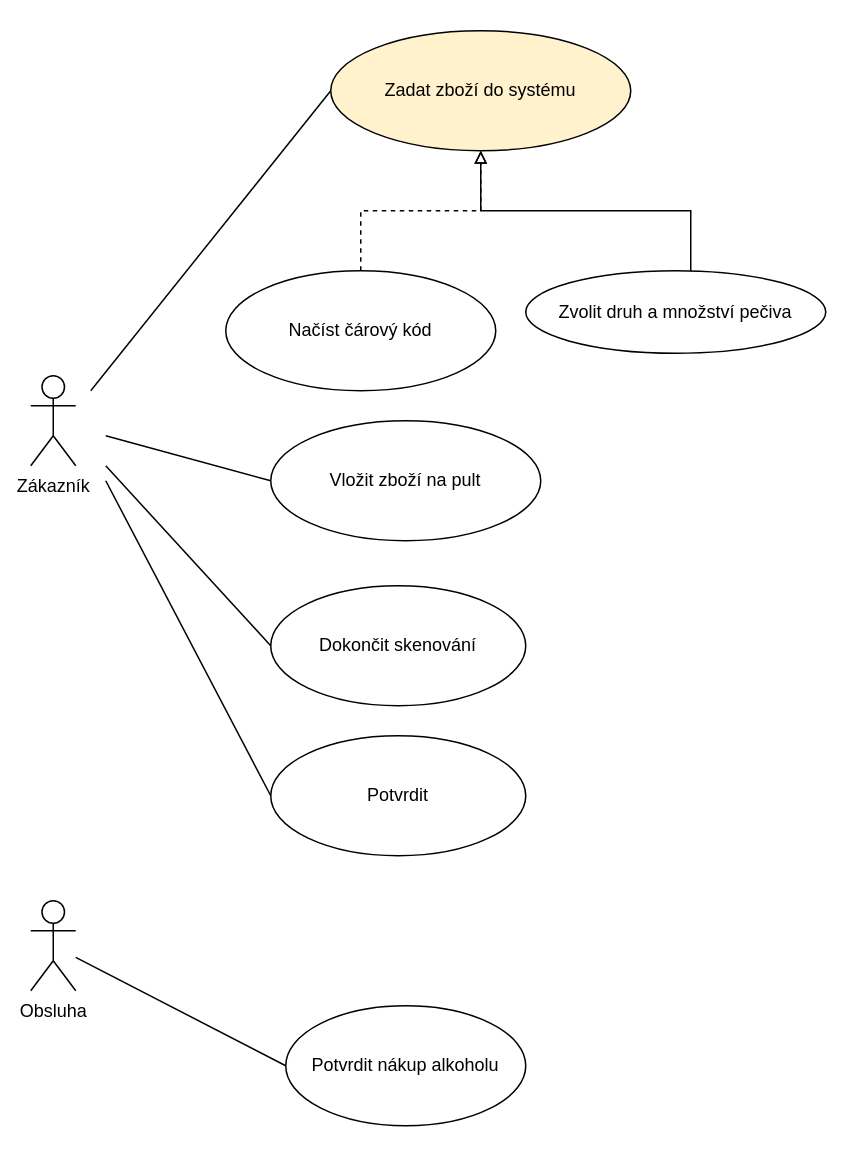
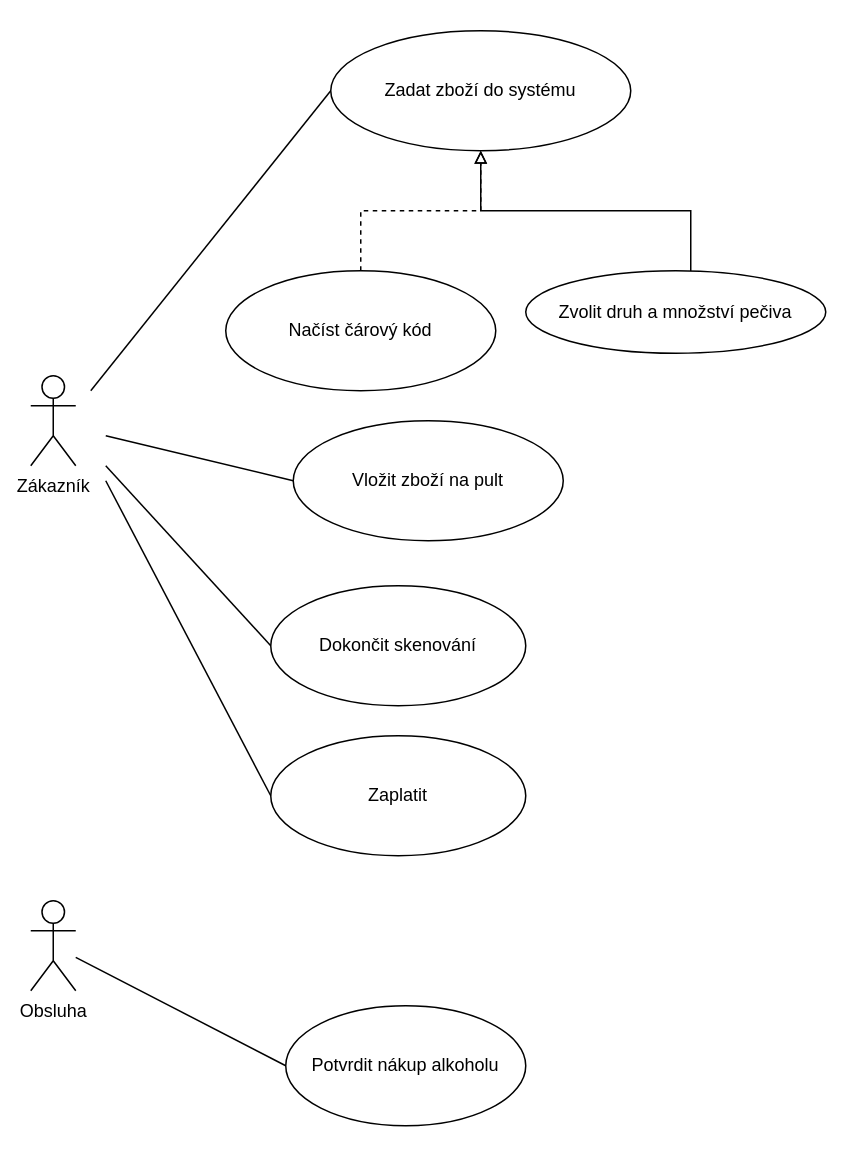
- <mxCell id="17" value="Zadat zboží do systému" style="ellipse;whiteSpace=wrap;html=1;fillColor=#fff2cc;" vertex="1" parent="1"><mxGeometry x="220" y="20" width="200" height="80" as="geometry" /></mxCell>
+ <mxCell id="17" value="Zadat zboží do systému" style="ellipse;whiteSpace=wrap;html=1;" vertex="1" parent="1"><mxGeometry x="220" y="20" width="200" height="80" as="geometry" /></mxCell>
- <mxCell id="5" value="Vložit zboží na pult" style="ellipse;whiteSpace=wrap;html=1;" vertex="1" parent="1"><mxGeometry x="180" y="280" width="180" height="80" as="geometry" /></mxCell>
+ <mxCell id="5" value="Vložit zboží na pult" style="ellipse;whiteSpace=wrap;html=1;" vertex="1" parent="1"><mxGeometry x="195" y="280" width="180" height="80" as="geometry" /></mxCell>
- <mxCell id="7" value="Potvrdit" style="ellipse;whiteSpace=wrap;html=1;" vertex="1" parent="1"><mxGeometry x="180" y="490" width="170" height="80" as="geometry" /></mxCell>
+ <mxCell id="7" value="Zaplatit" style="ellipse;whiteSpace=wrap;html=1;" vertex="1" parent="1"><mxGeometry x="180" y="490" width="170" height="80" as="geometry" /></mxCell>
